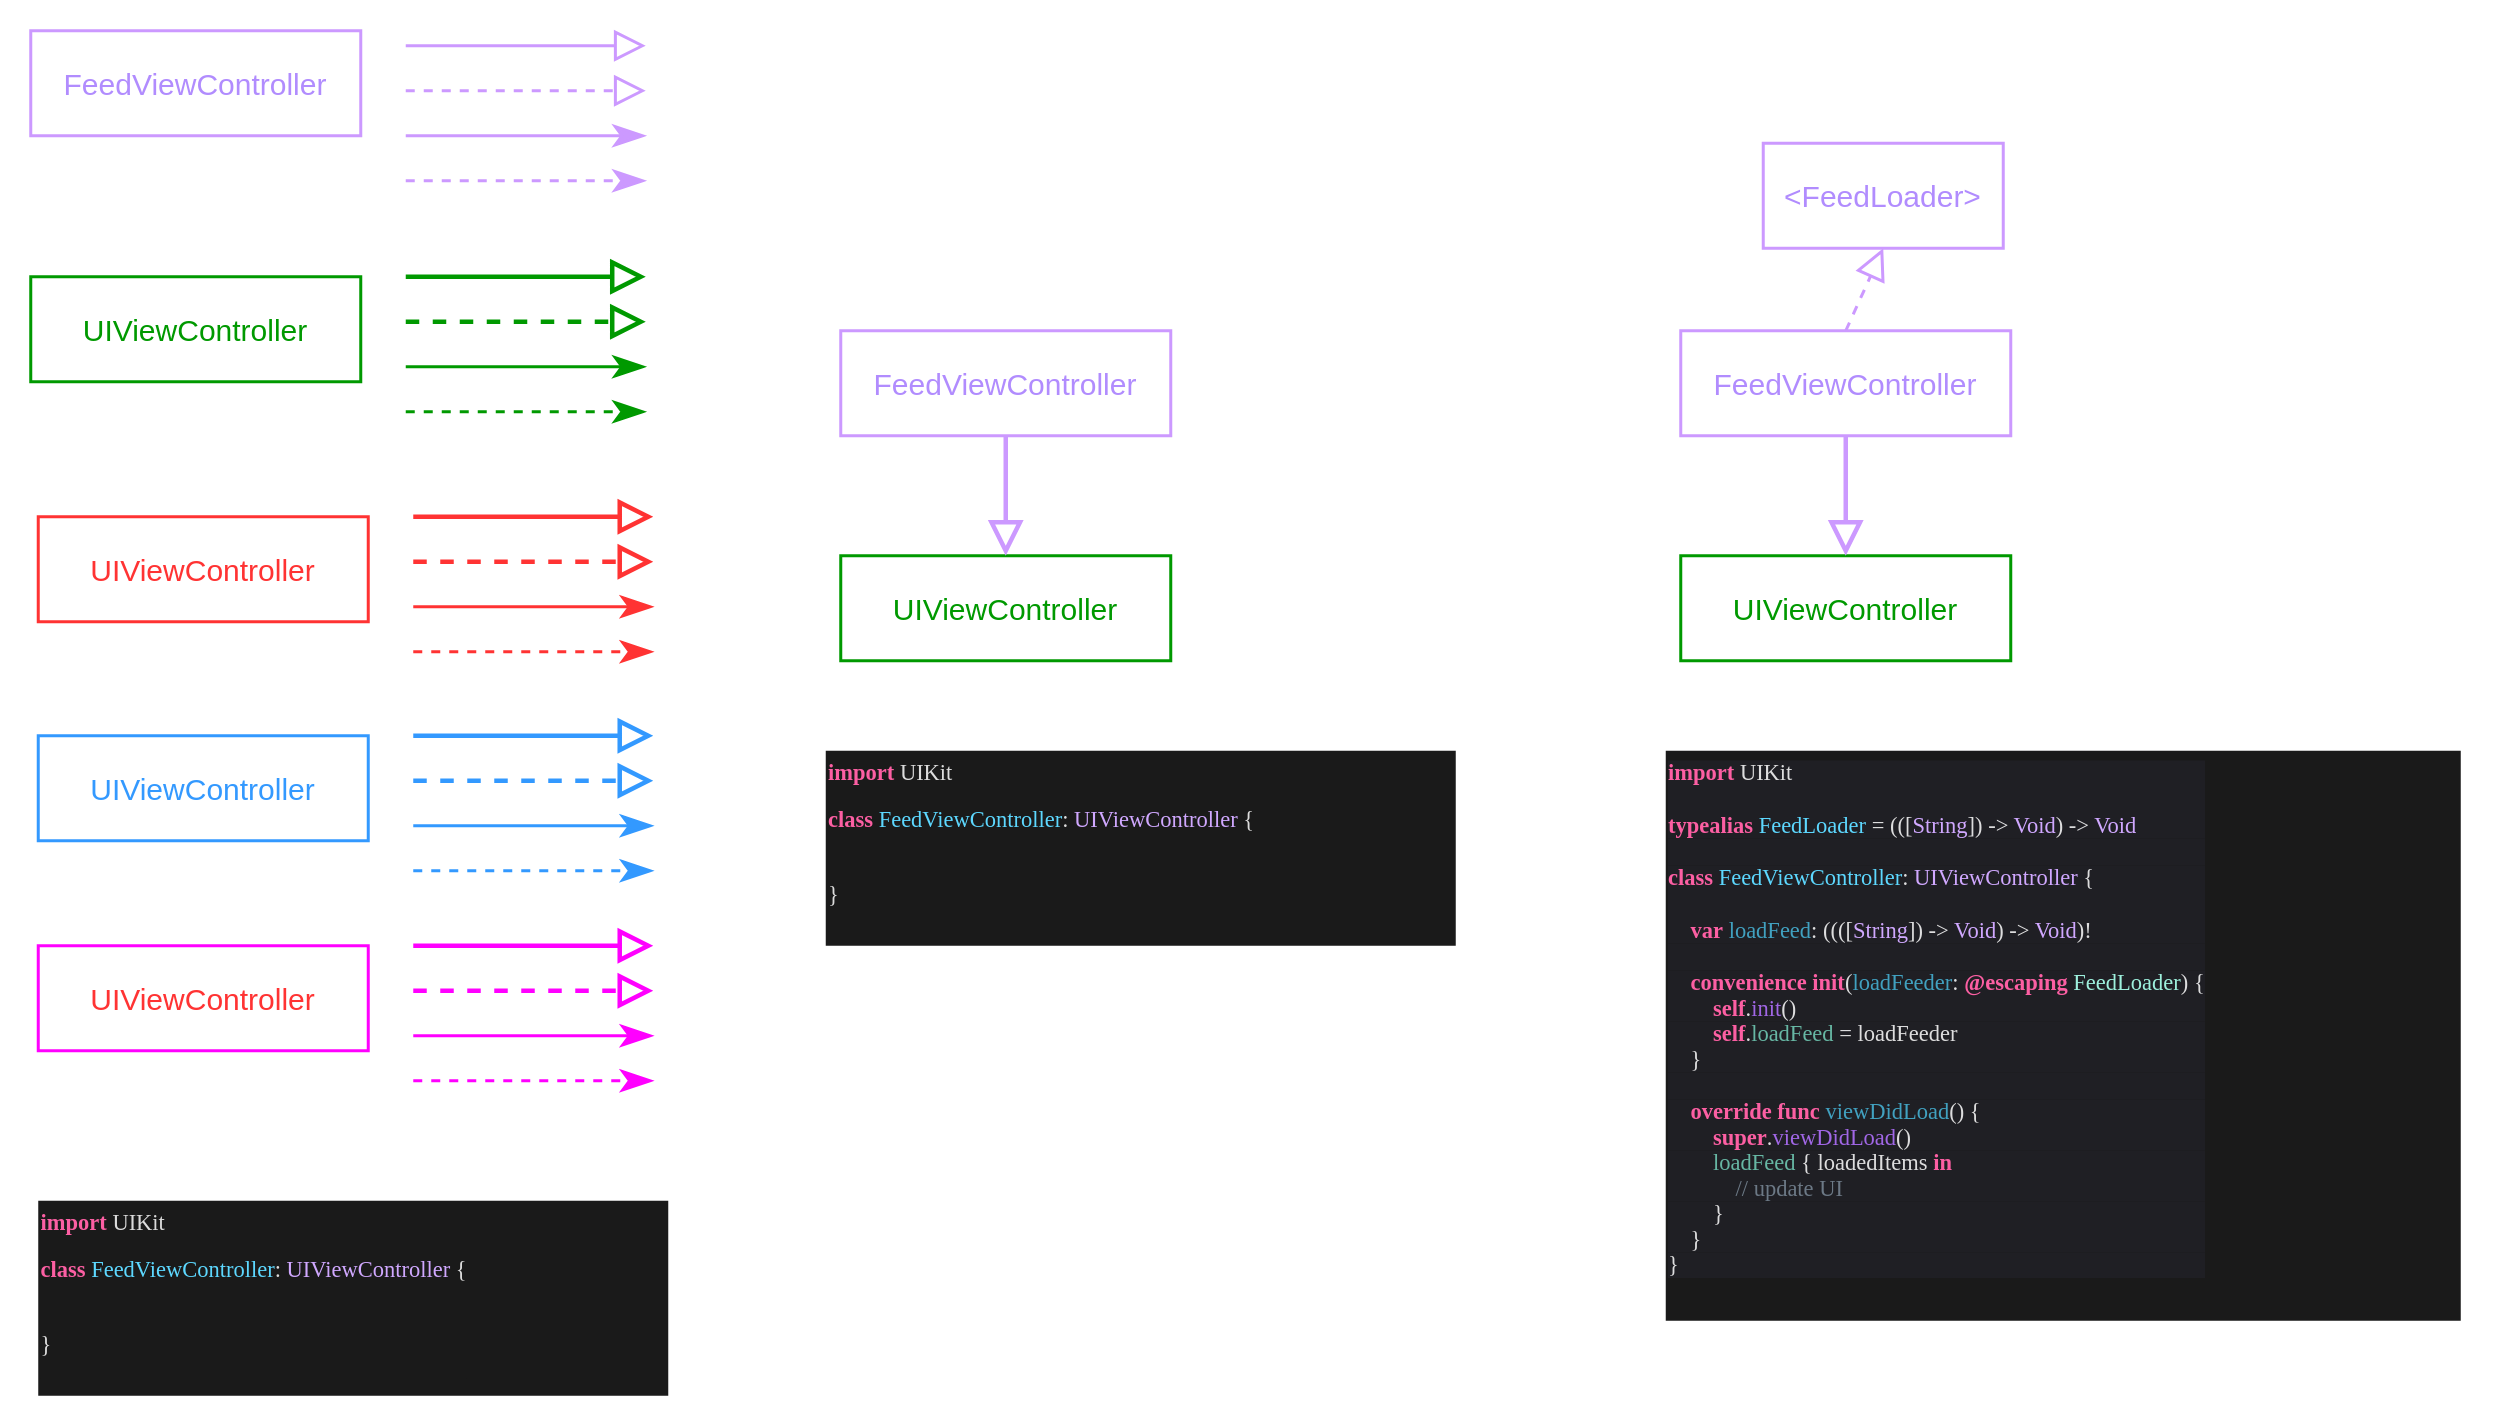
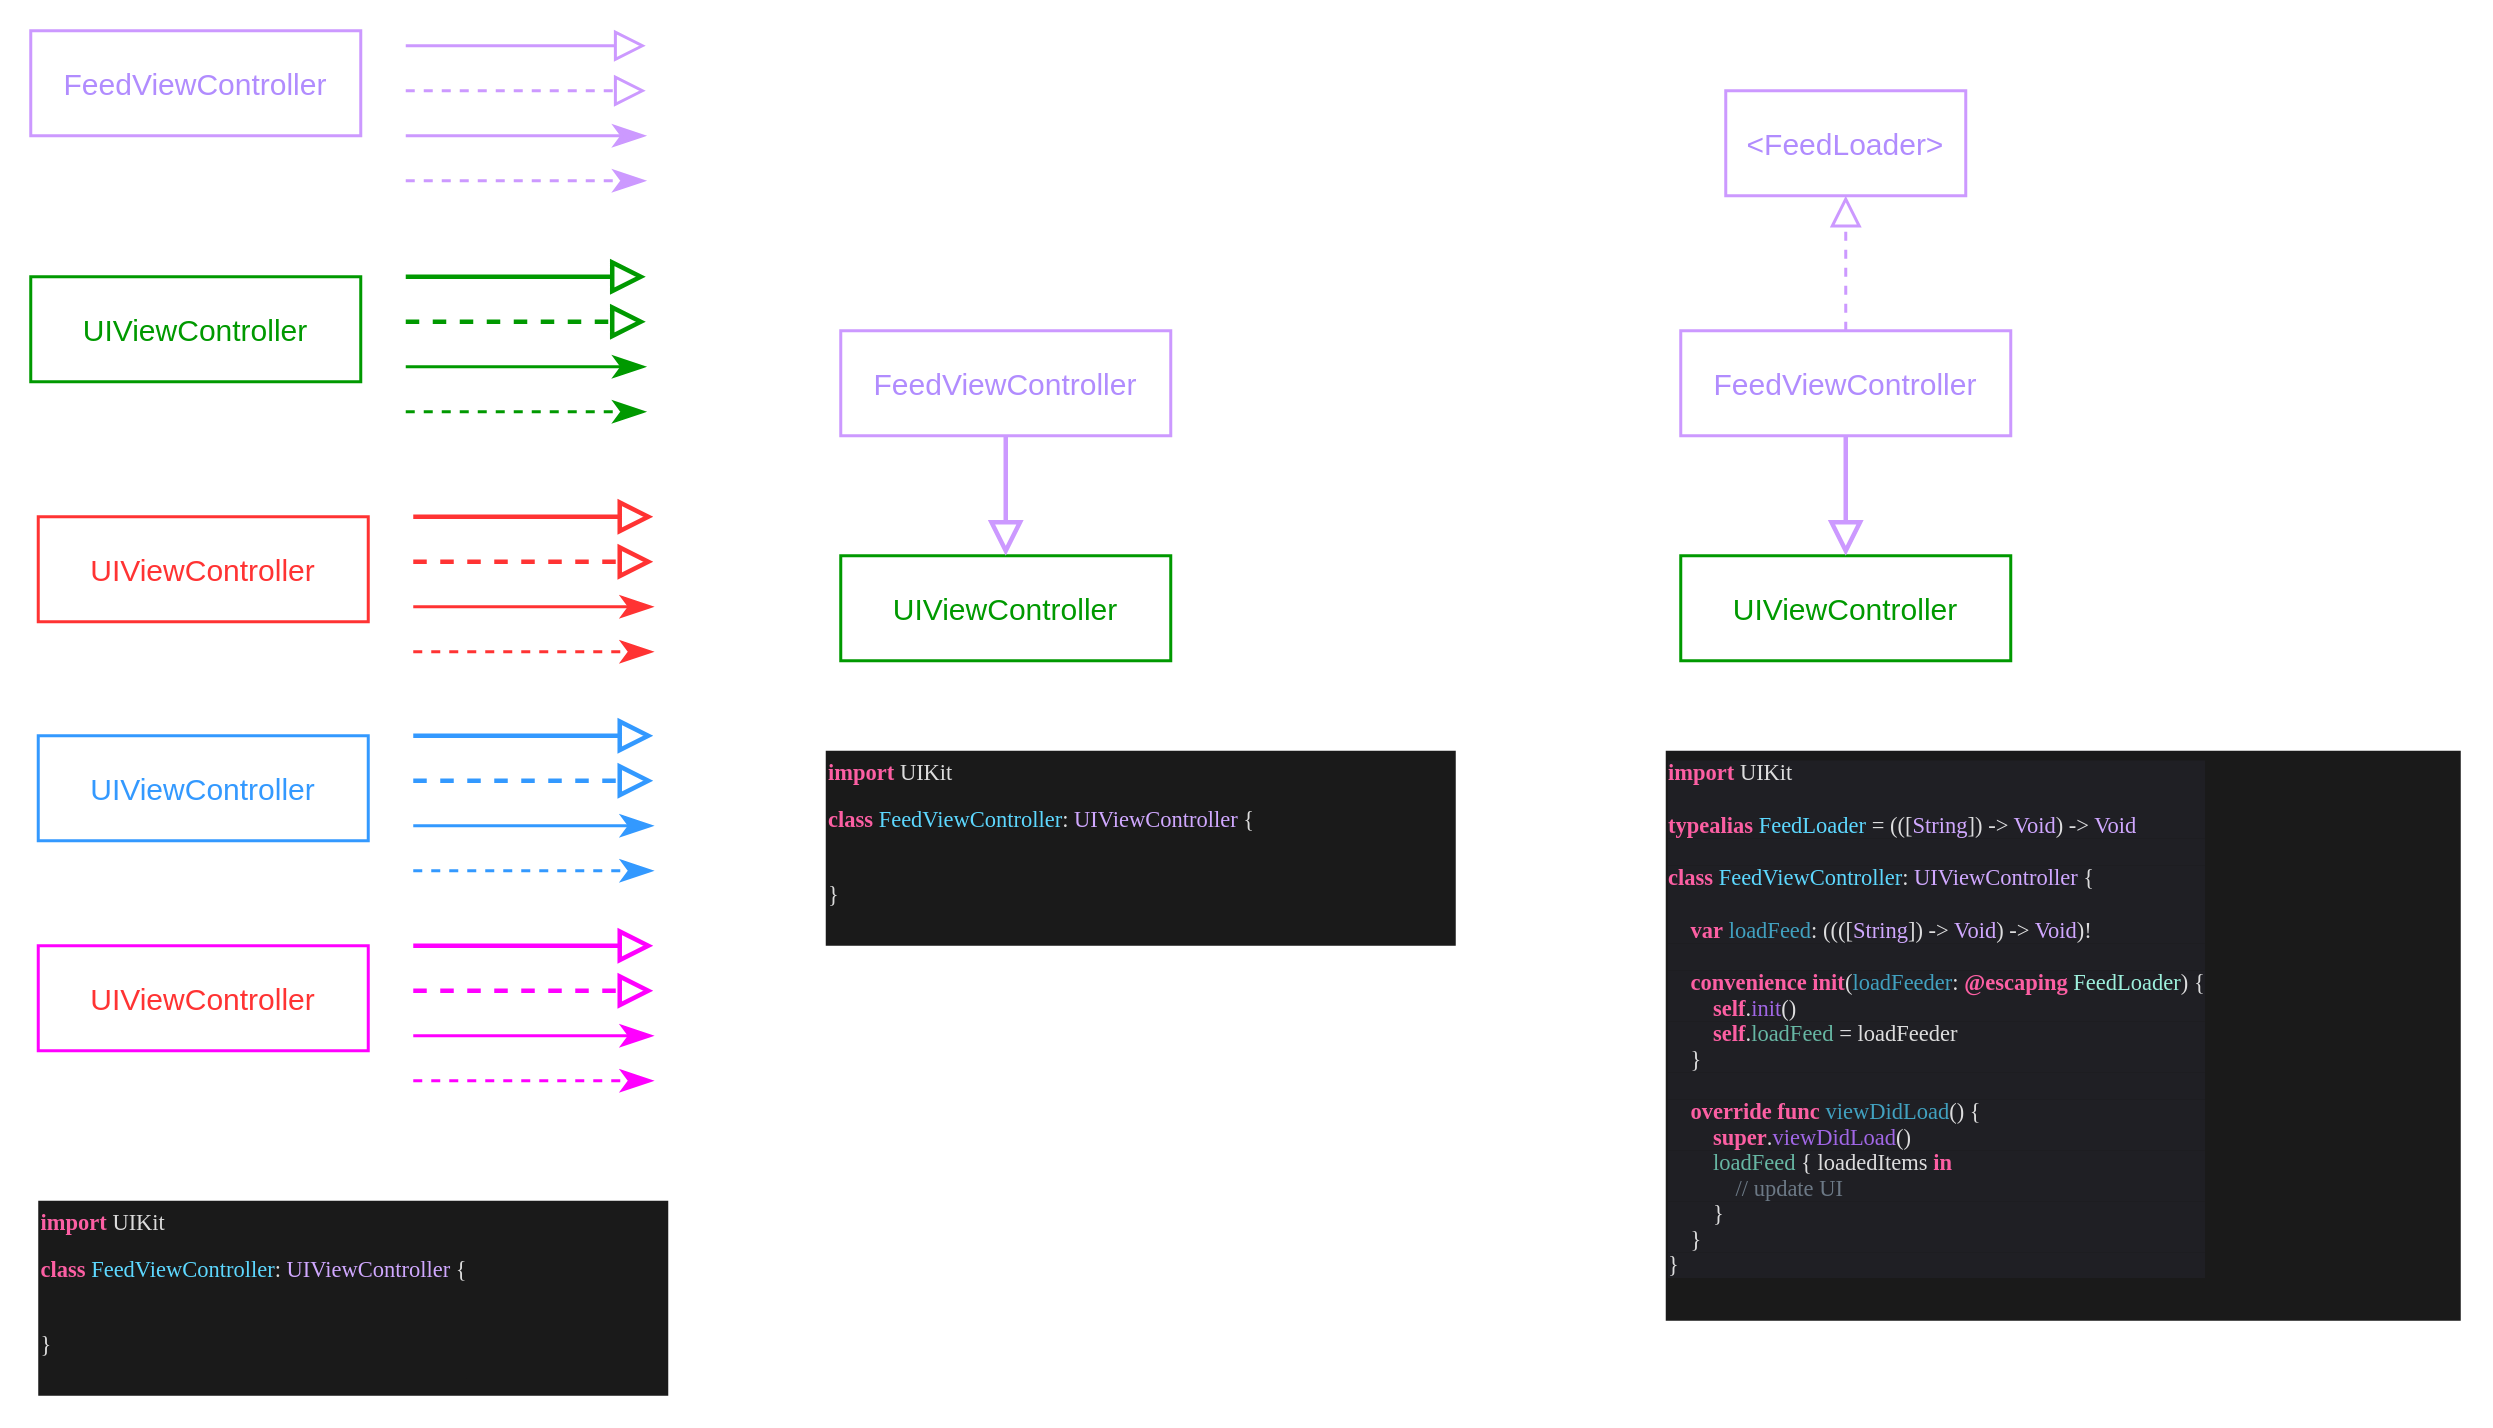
- <mxCell id="36" value="&lt;font style=&quot;font-size: 20px;&quot; color=&quot;#b18cfe&quot;&gt;&amp;lt;FeedLoader&amp;gt;&lt;/font&gt;" style="rounded=0;whiteSpace=wrap;html=1;fillColor=none;strokeColor=#CC99FF;strokeWidth=2;fontSize=20;" vertex="1" parent="1"><mxGeometry x="1175" y="95" width="160" height="70" as="geometry" /></mxCell>
+ <mxCell id="36" value="&lt;font style=&quot;font-size: 20px;&quot; color=&quot;#b18cfe&quot;&gt;&amp;lt;FeedLoader&amp;gt;&lt;/font&gt;" style="rounded=0;whiteSpace=wrap;html=1;fillColor=none;strokeColor=#CC99FF;strokeWidth=2;fontSize=20;" vertex="1" parent="1"><mxGeometry x="1150" y="60" width="160" height="70" as="geometry" /></mxCell>
